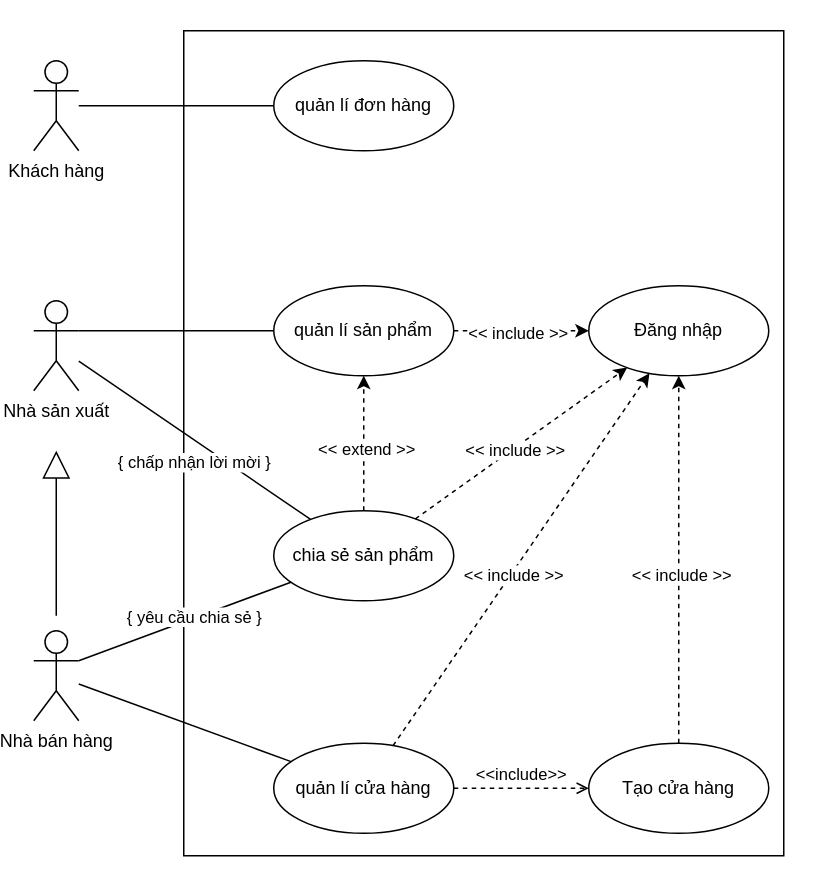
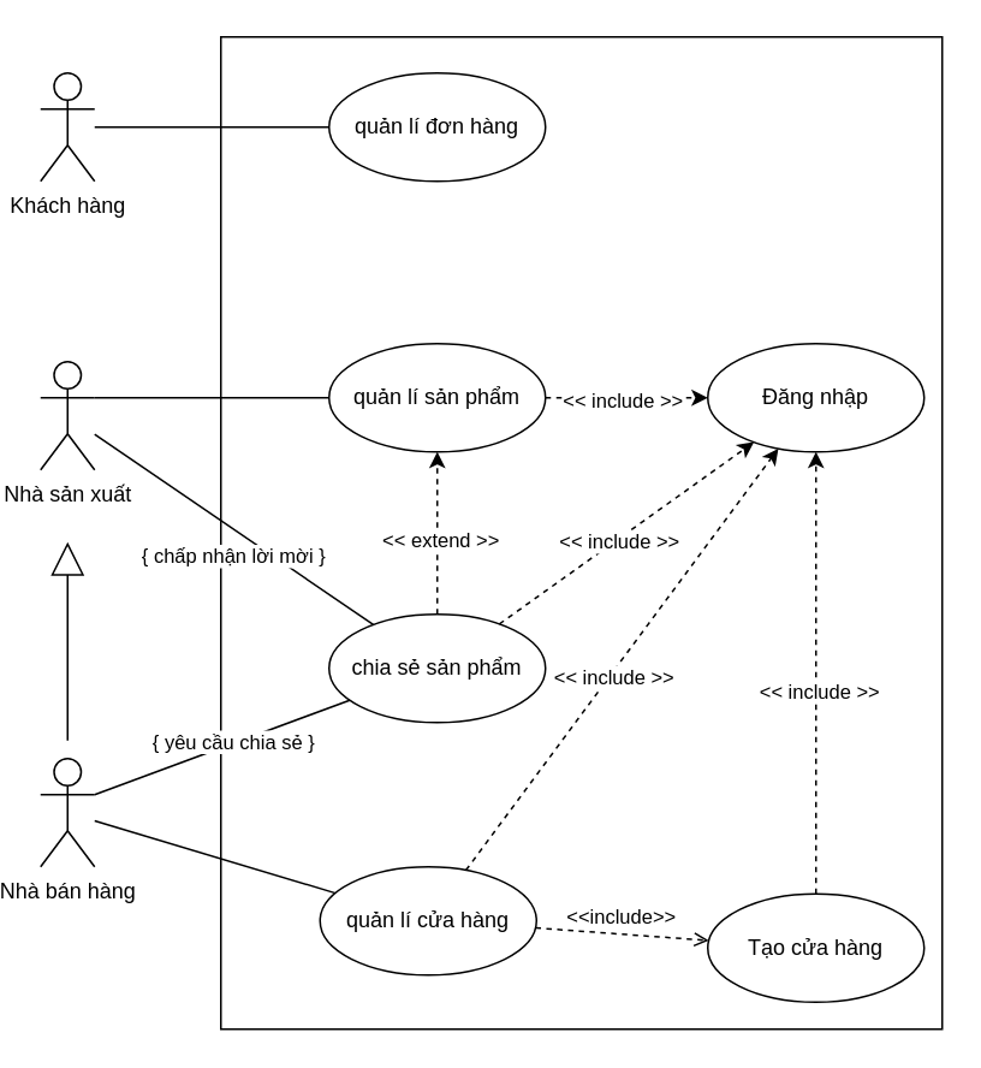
- <mxCell id="5" value="quản lí cửa hàng" style="ellipse;whiteSpace=wrap;html=1;verticalAlign=middle;" parent="1" vertex="1"><mxGeometry x="180" y="495" width="120" height="60" as="geometry" /></mxCell>
+ <mxCell id="5" value="quản lí cửa hàng" style="ellipse;whiteSpace=wrap;html=1;verticalAlign=middle;" parent="1" vertex="1"><mxGeometry x="175" y="480" width="120" height="60" as="geometry" /></mxCell>
